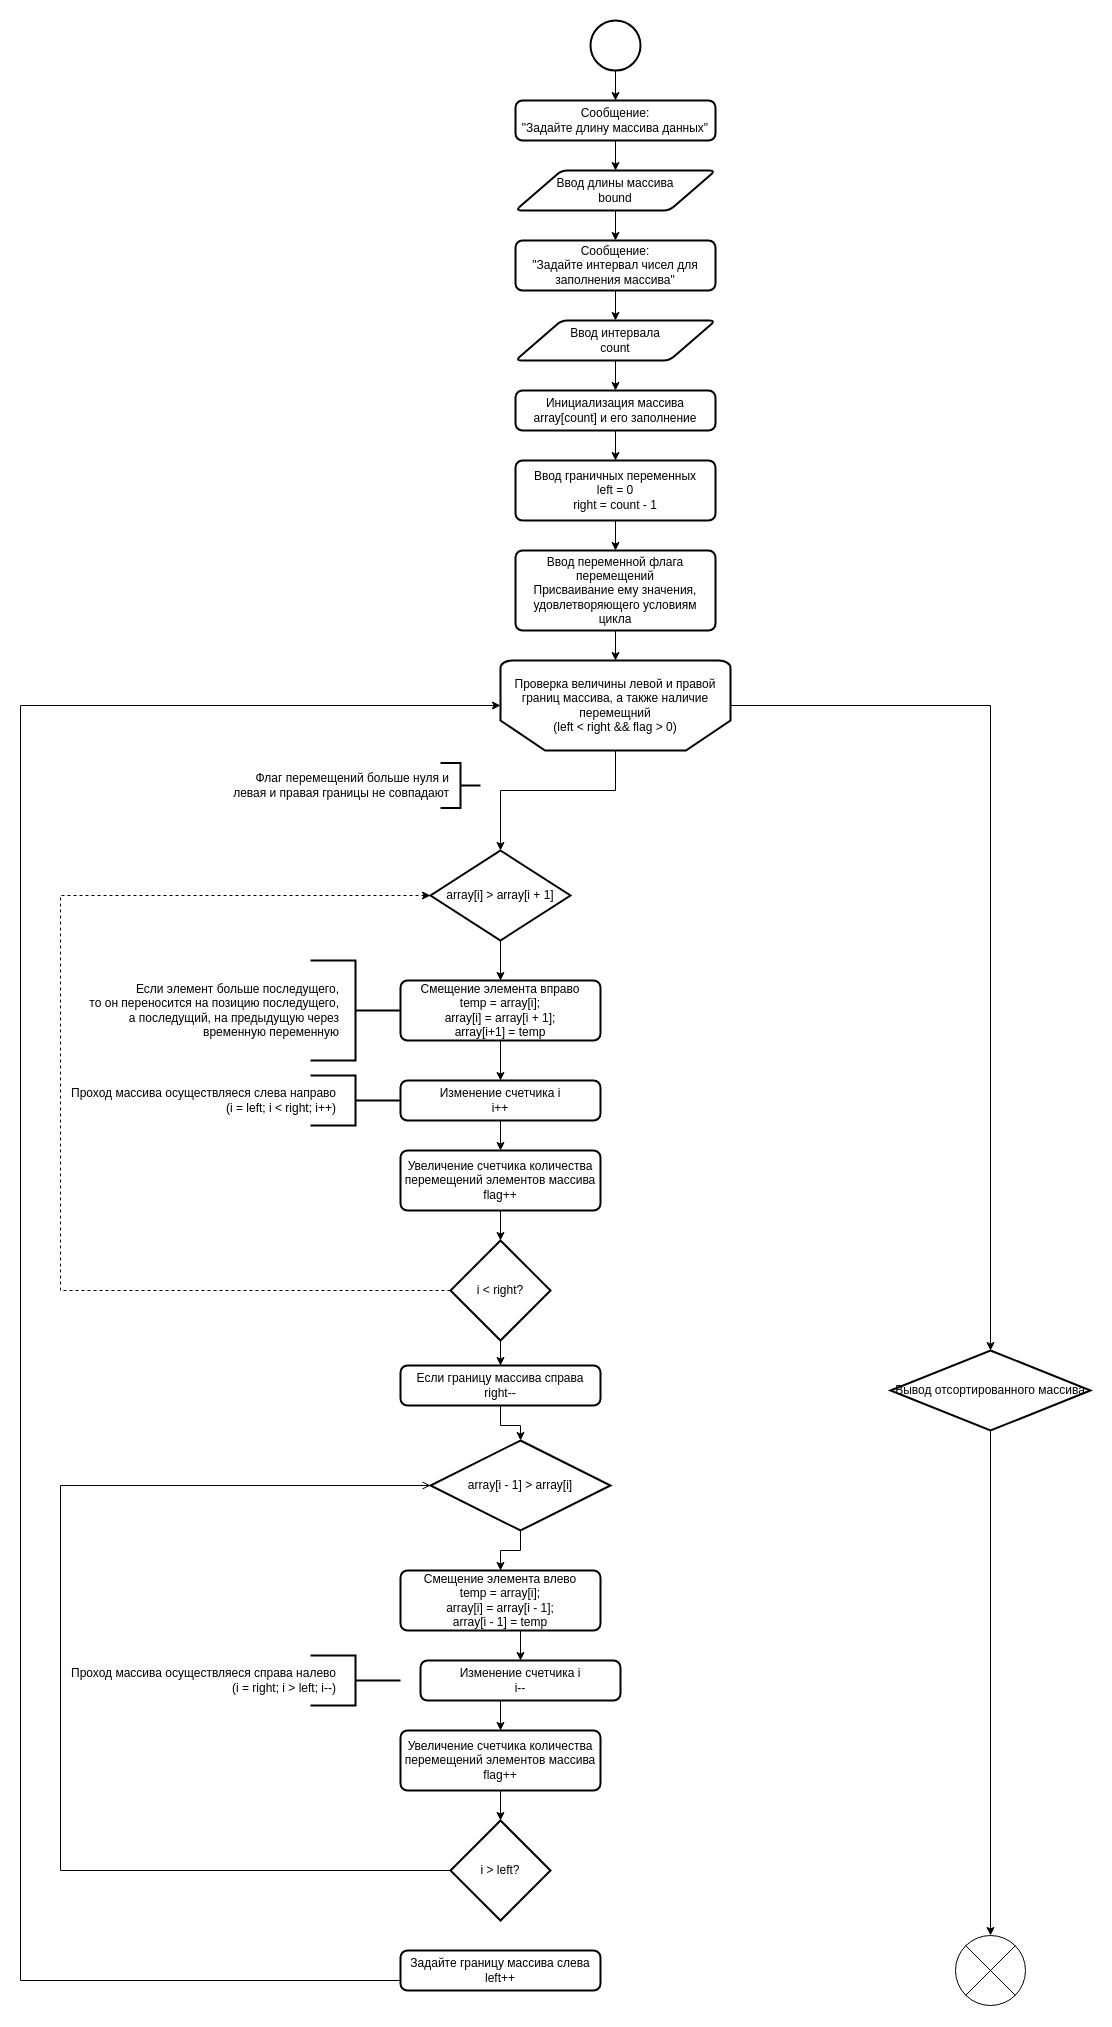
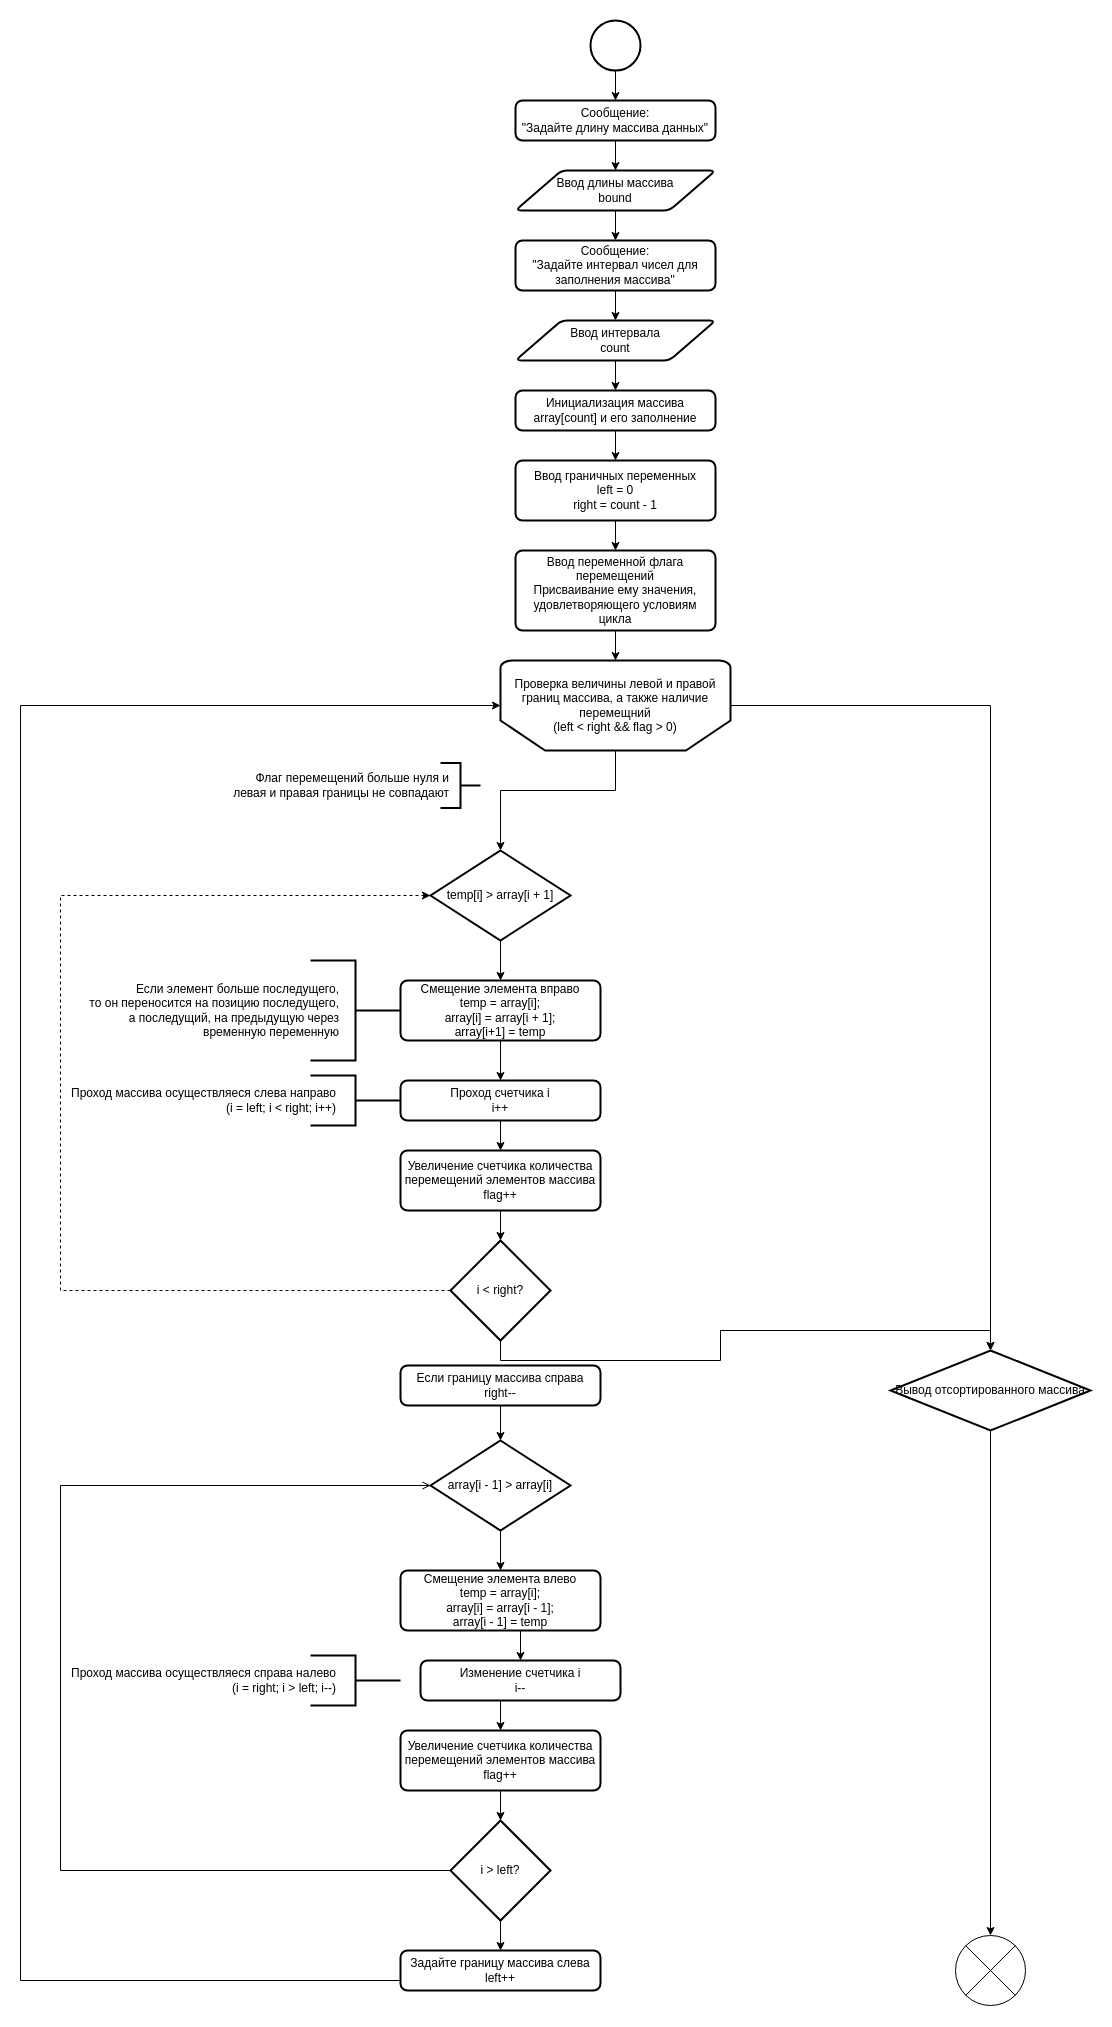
- <mxCell id="15" value="array[i] &amp;gt; array[i + 1]" style="strokeWidth=2;html=1;shape=mxgraph.flowchart.decision;whiteSpace=wrap;" vertex="1" parent="1"><mxGeometry x="430" y="850" width="140" height="90" as="geometry" /></mxCell>
+ <mxCell id="15" value="temp[i] &amp;gt; array[i + 1]" style="strokeWidth=2;html=1;shape=mxgraph.flowchart.decision;whiteSpace=wrap;" vertex="1" parent="1"><mxGeometry x="430" y="850" width="140" height="90" as="geometry" /></mxCell>
- <mxCell id="22" value="Изменение счетчика i&lt;div&gt;i++&lt;/div&gt;" style="rounded=1;whiteSpace=wrap;html=1;absoluteArcSize=1;arcSize=14;strokeWidth=2;" vertex="1" parent="1"><mxGeometry x="400" y="1080" width="200" height="40" as="geometry" /></mxCell>
+ <mxCell id="22" value="Проход счетчика i&lt;div&gt;i++&lt;/div&gt;" style="rounded=1;whiteSpace=wrap;html=1;absoluteArcSize=1;arcSize=14;strokeWidth=2;" vertex="1" parent="1"><mxGeometry x="400" y="1080" width="200" height="40" as="geometry" /></mxCell>
- <mxCell id="23" style="edgeStyle=orthogonalEdgeStyle;rounded=0;orthogonalLoop=1;jettySize=auto;html=1;exitX=0.5;exitY=1;exitDx=0;exitDy=0;exitPerimeter=0;entryX=0.5;entryY=0;entryDx=0;entryDy=0;" edge="1" parent="1" source="24" target="30"><mxGeometry relative="1" as="geometry" /></mxCell>
+ <mxCell id="23" style="edgeStyle=orthogonalEdgeStyle;rounded=0;orthogonalLoop=1;jettySize=auto;html=1;exitX=0.5;exitY=1;exitDx=0;exitDy=0;exitPerimeter=0;" edge="1" parent="1" source="24" target="18"><mxGeometry relative="1" as="geometry" /></mxCell>
- <mxCell id="32" value="array[i - 1] &amp;gt; array[i]" style="strokeWidth=2;html=1;shape=mxgraph.flowchart.decision;whiteSpace=wrap;" vertex="1" parent="1"><mxGeometry x="430" y="1440" width="180" height="90" as="geometry" /></mxCell>
+ <mxCell id="32" value="array[i - 1] &amp;gt; array[i]" style="strokeWidth=2;html=1;shape=mxgraph.flowchart.decision;whiteSpace=wrap;" vertex="1" parent="1"><mxGeometry x="430" y="1440" width="140" height="90" as="geometry" /></mxCell>
+ <mxCell id="44" style="edgeStyle=orthogonalEdgeStyle;rounded=0;orthogonalLoop=1;jettySize=auto;html=1;exitX=0.5;exitY=1;exitDx=0;exitDy=0;exitPerimeter=0;entryX=0.5;entryY=0;entryDx=0;entryDy=0;" edge="1" parent="1" source="45" target="49"><mxGeometry relative="1" as="geometry" /></mxCell>
